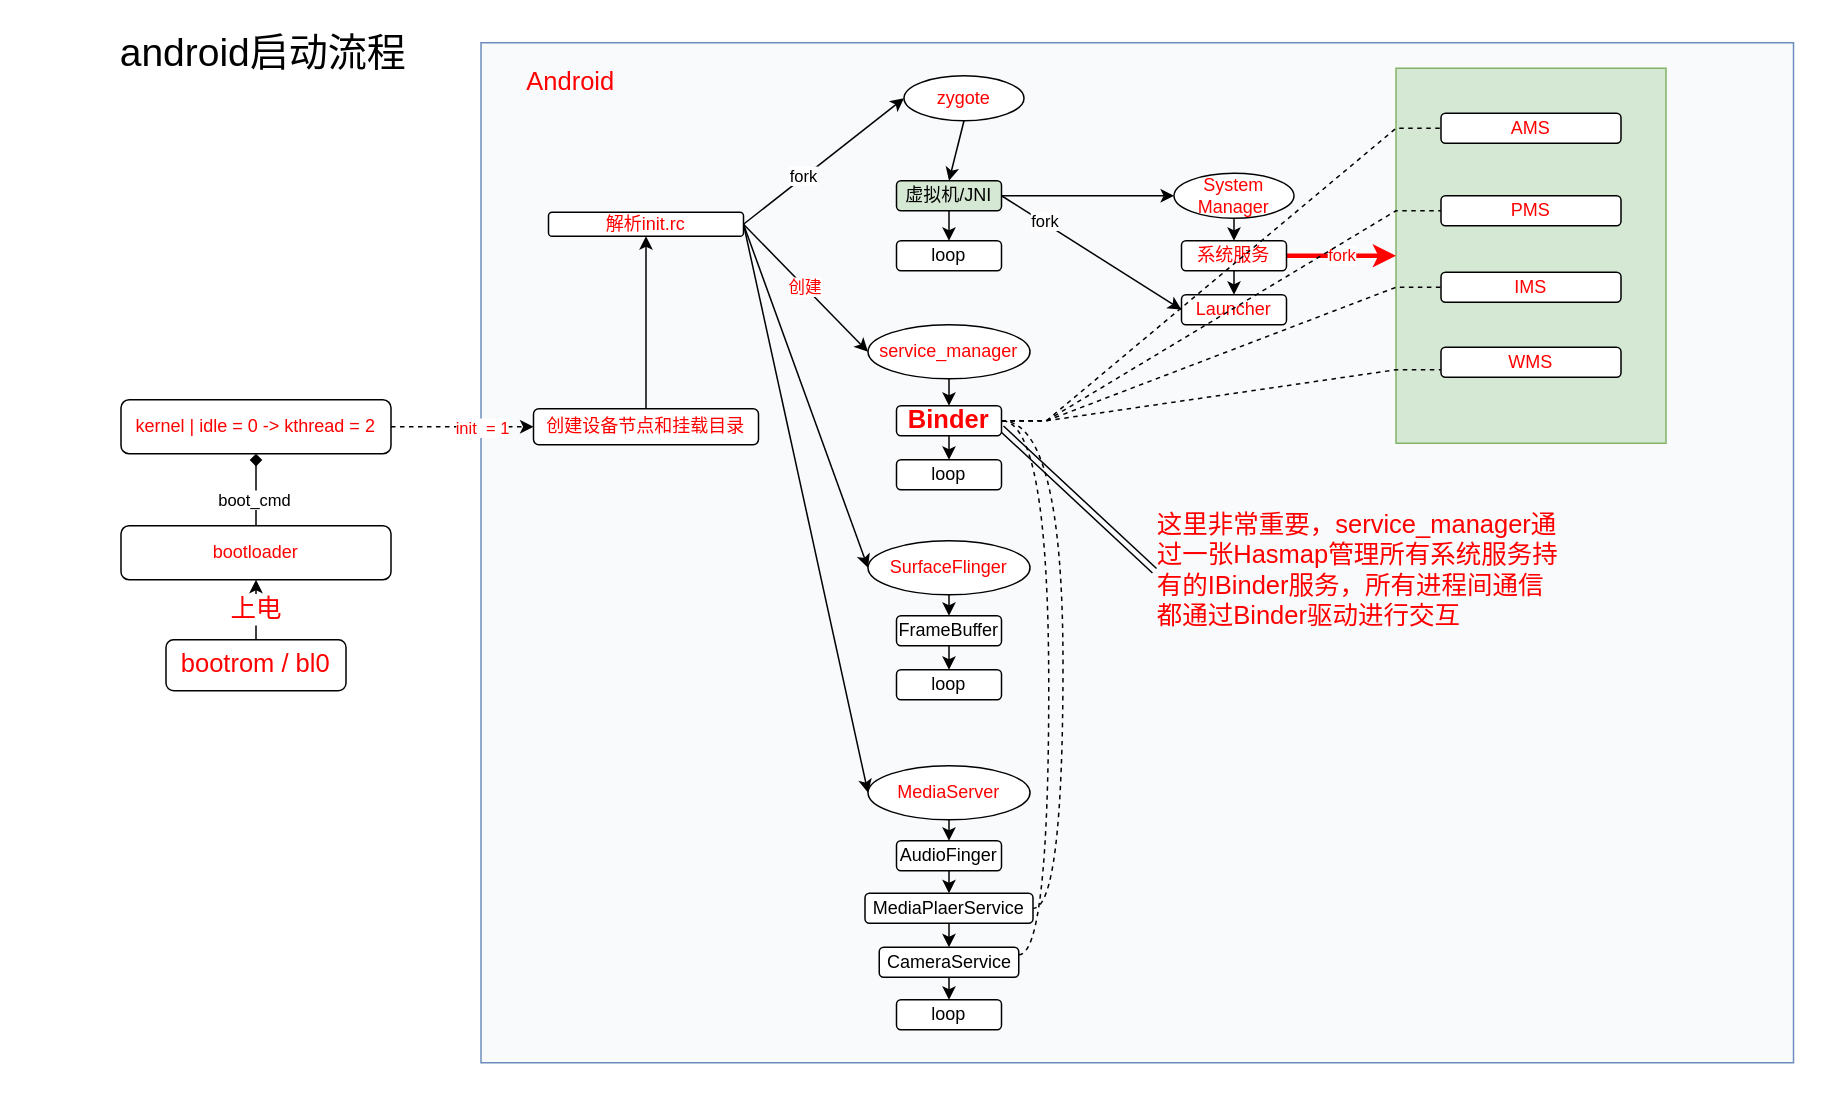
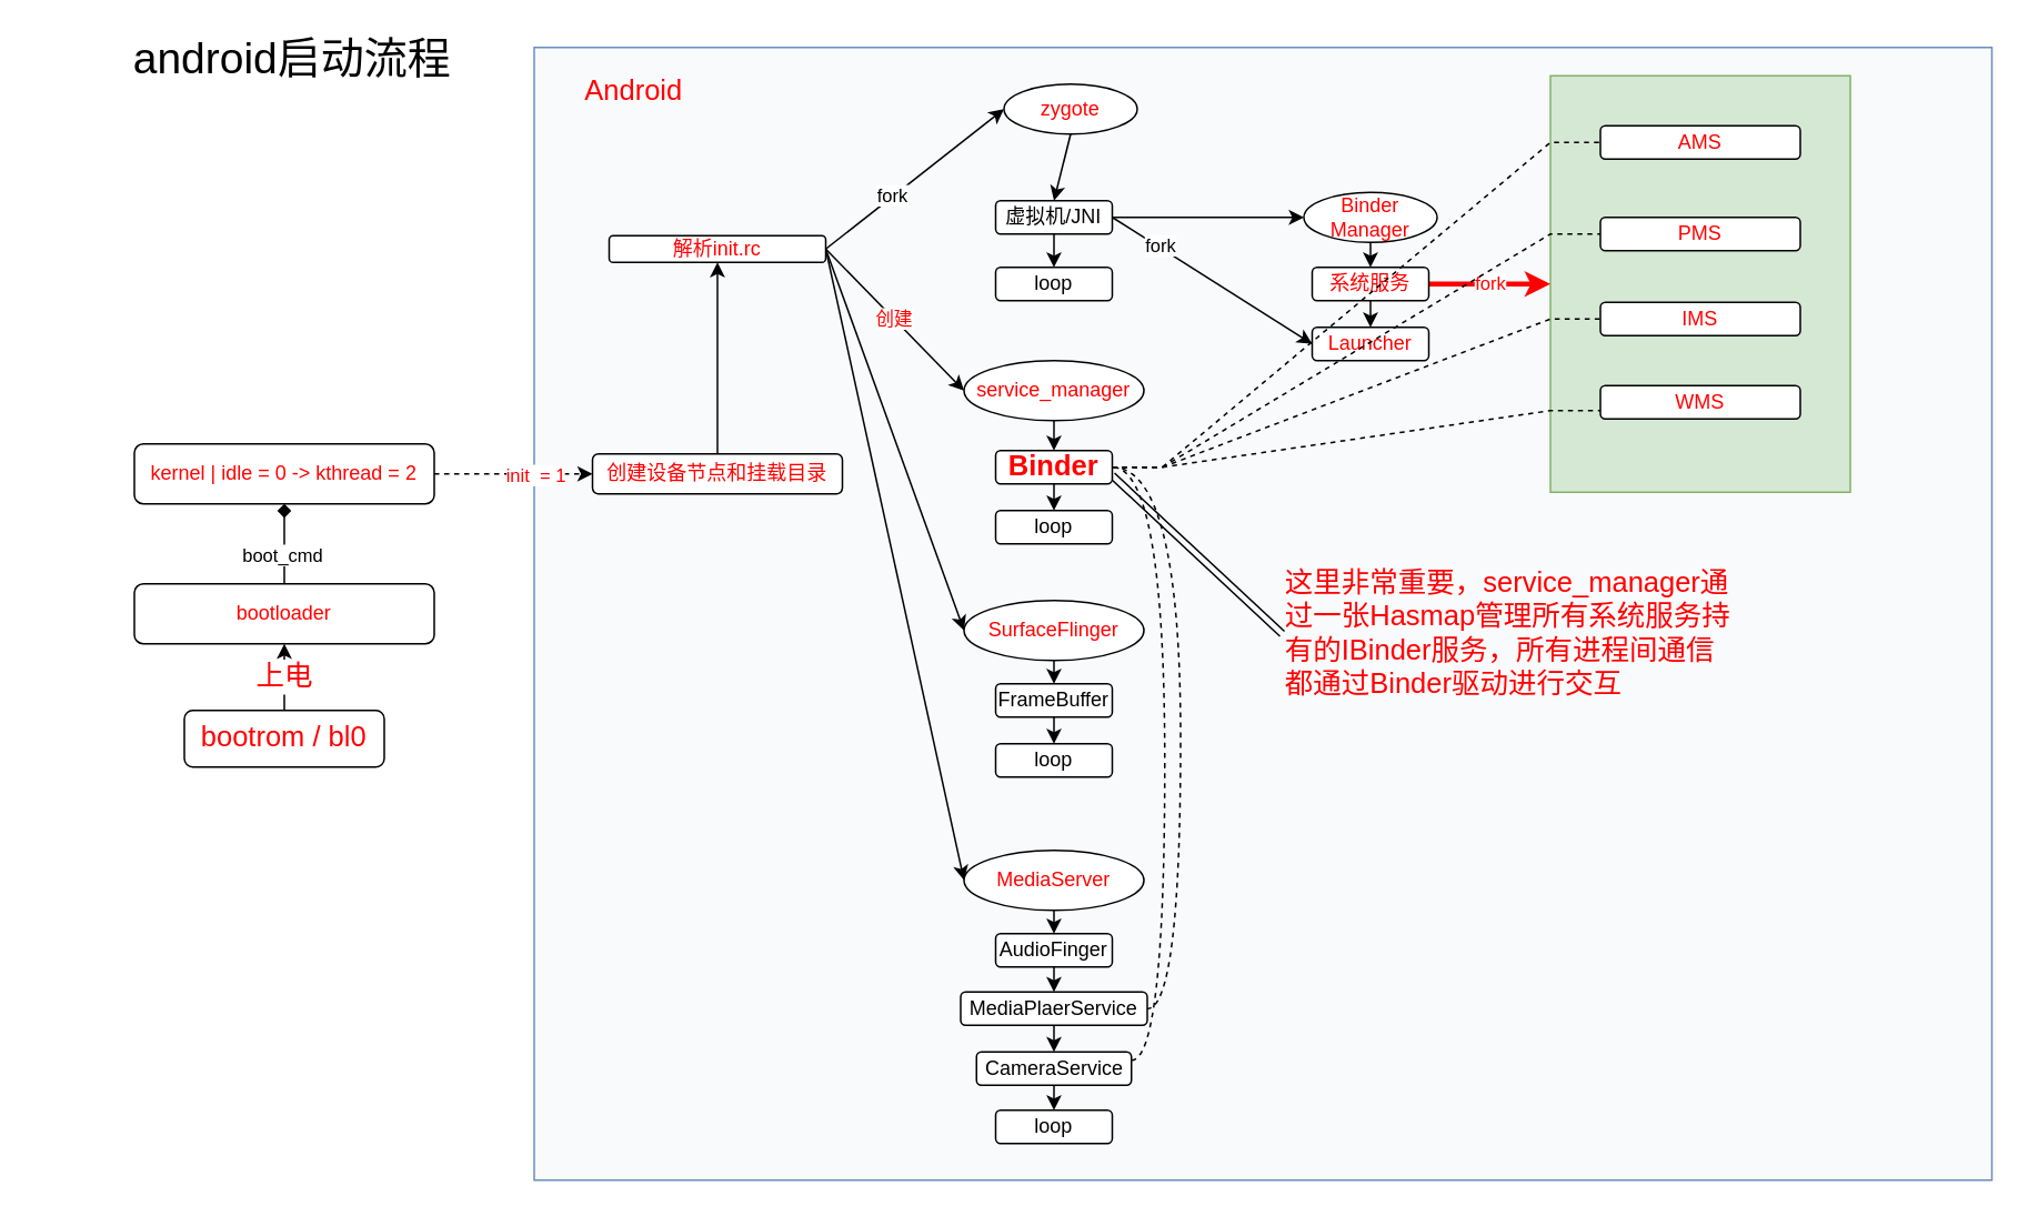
- <mxCell id="23" value="虚拟机/JNI" style="rounded=1;whiteSpace=wrap;html=1;fontColor=#000000;strokeColor=#000000;fillColor=#d5e8d4;" parent="1" vertex="1"><mxGeometry x="597" y="120" width="70" height="20" as="geometry" /></mxCell>
+ <mxCell id="23" value="虚拟机/JNI" style="rounded=1;whiteSpace=wrap;html=1;fontColor=#000000;strokeColor=#000000;" parent="1" vertex="1"><mxGeometry x="597" y="120" width="70" height="20" as="geometry" /></mxCell>
- <mxCell id="25" value="System&lt;br&gt;Manager" style="ellipse;whiteSpace=wrap;html=1;fontColor=#FF0000;" parent="1" vertex="1"><mxGeometry x="782" y="115" width="80" height="30" as="geometry" /></mxCell>
+ <mxCell id="25" value="Binder&lt;br&gt;Manager" style="ellipse;whiteSpace=wrap;html=1;fontColor=#FF0000;" parent="1" vertex="1"><mxGeometry x="782" y="115" width="80" height="30" as="geometry" /></mxCell>
